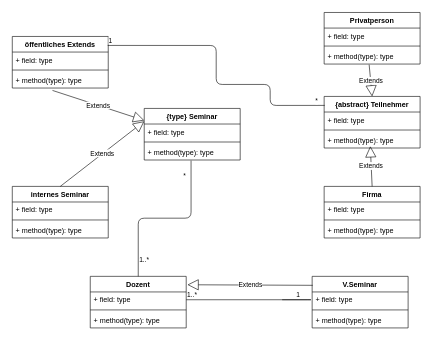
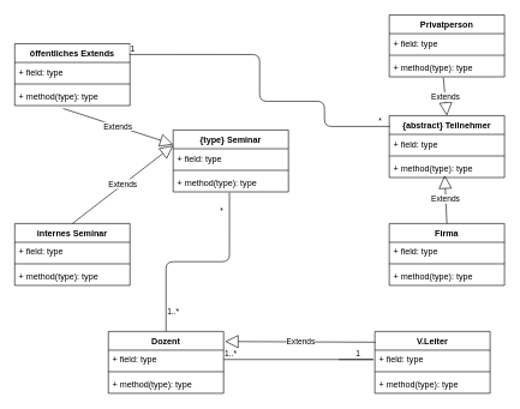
- <mxCell id="30" value="V.Seminar" style="swimlane;fontStyle=1;align=center;verticalAlign=top;childLayout=stackLayout;horizontal=1;startSize=26;horizontalStack=0;resizeParent=1;resizeParentMax=0;resizeLast=0;collapsible=1;marginBottom=0;" vertex="1" parent="1"><mxGeometry x="520" y="460" width="160" height="86" as="geometry" /></mxCell>
+ <mxCell id="30" value="V.Leiter" style="swimlane;fontStyle=1;align=center;verticalAlign=top;childLayout=stackLayout;horizontal=1;startSize=26;horizontalStack=0;resizeParent=1;resizeParentMax=0;resizeLast=0;collapsible=1;marginBottom=0;" vertex="1" parent="1"><mxGeometry x="520" y="460" width="160" height="86" as="geometry" /></mxCell>
